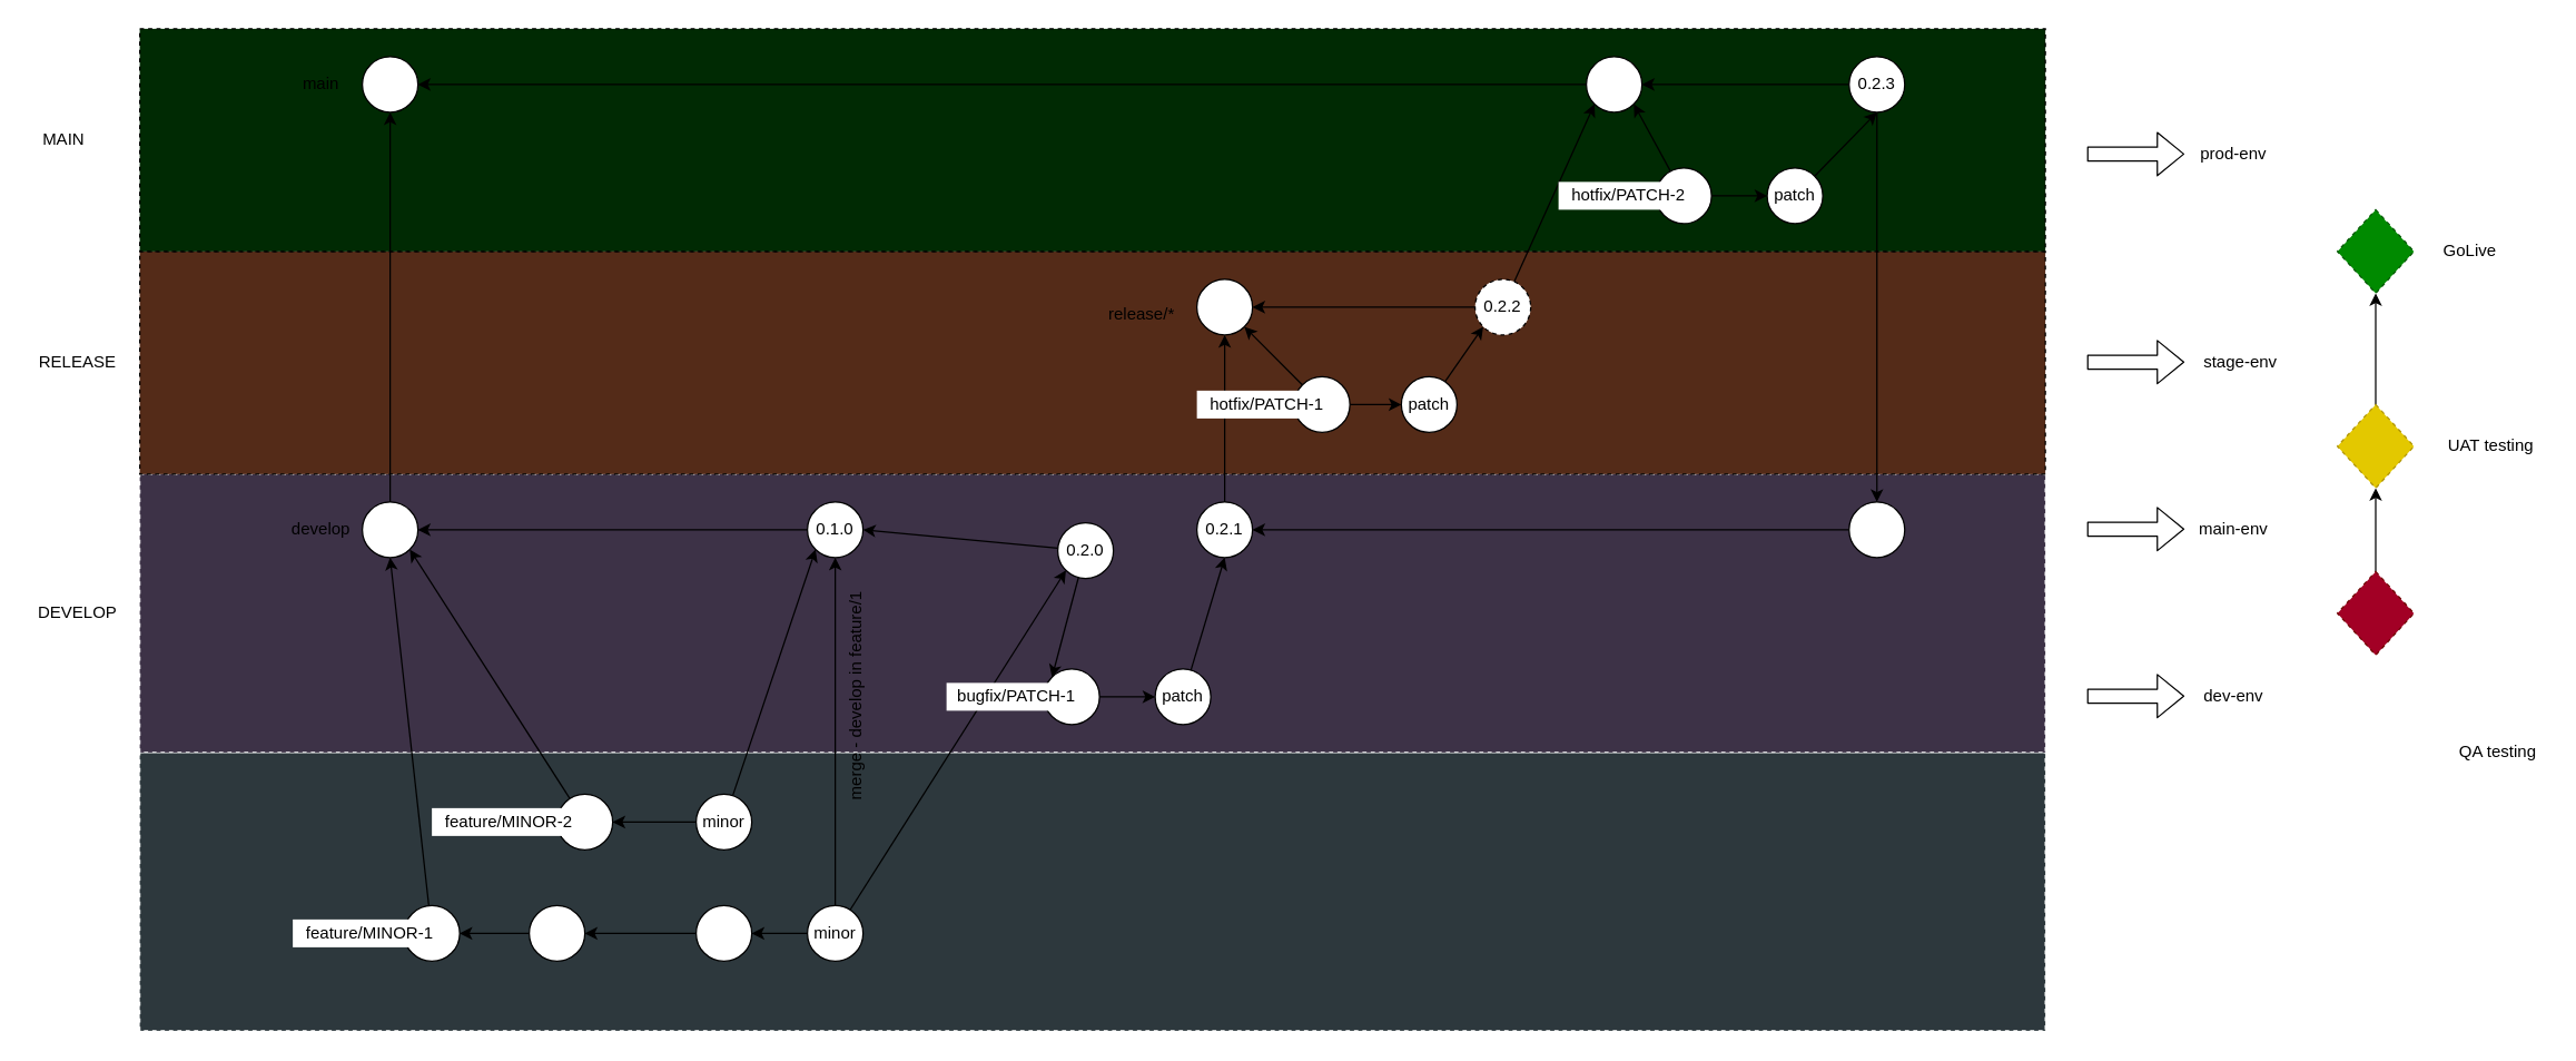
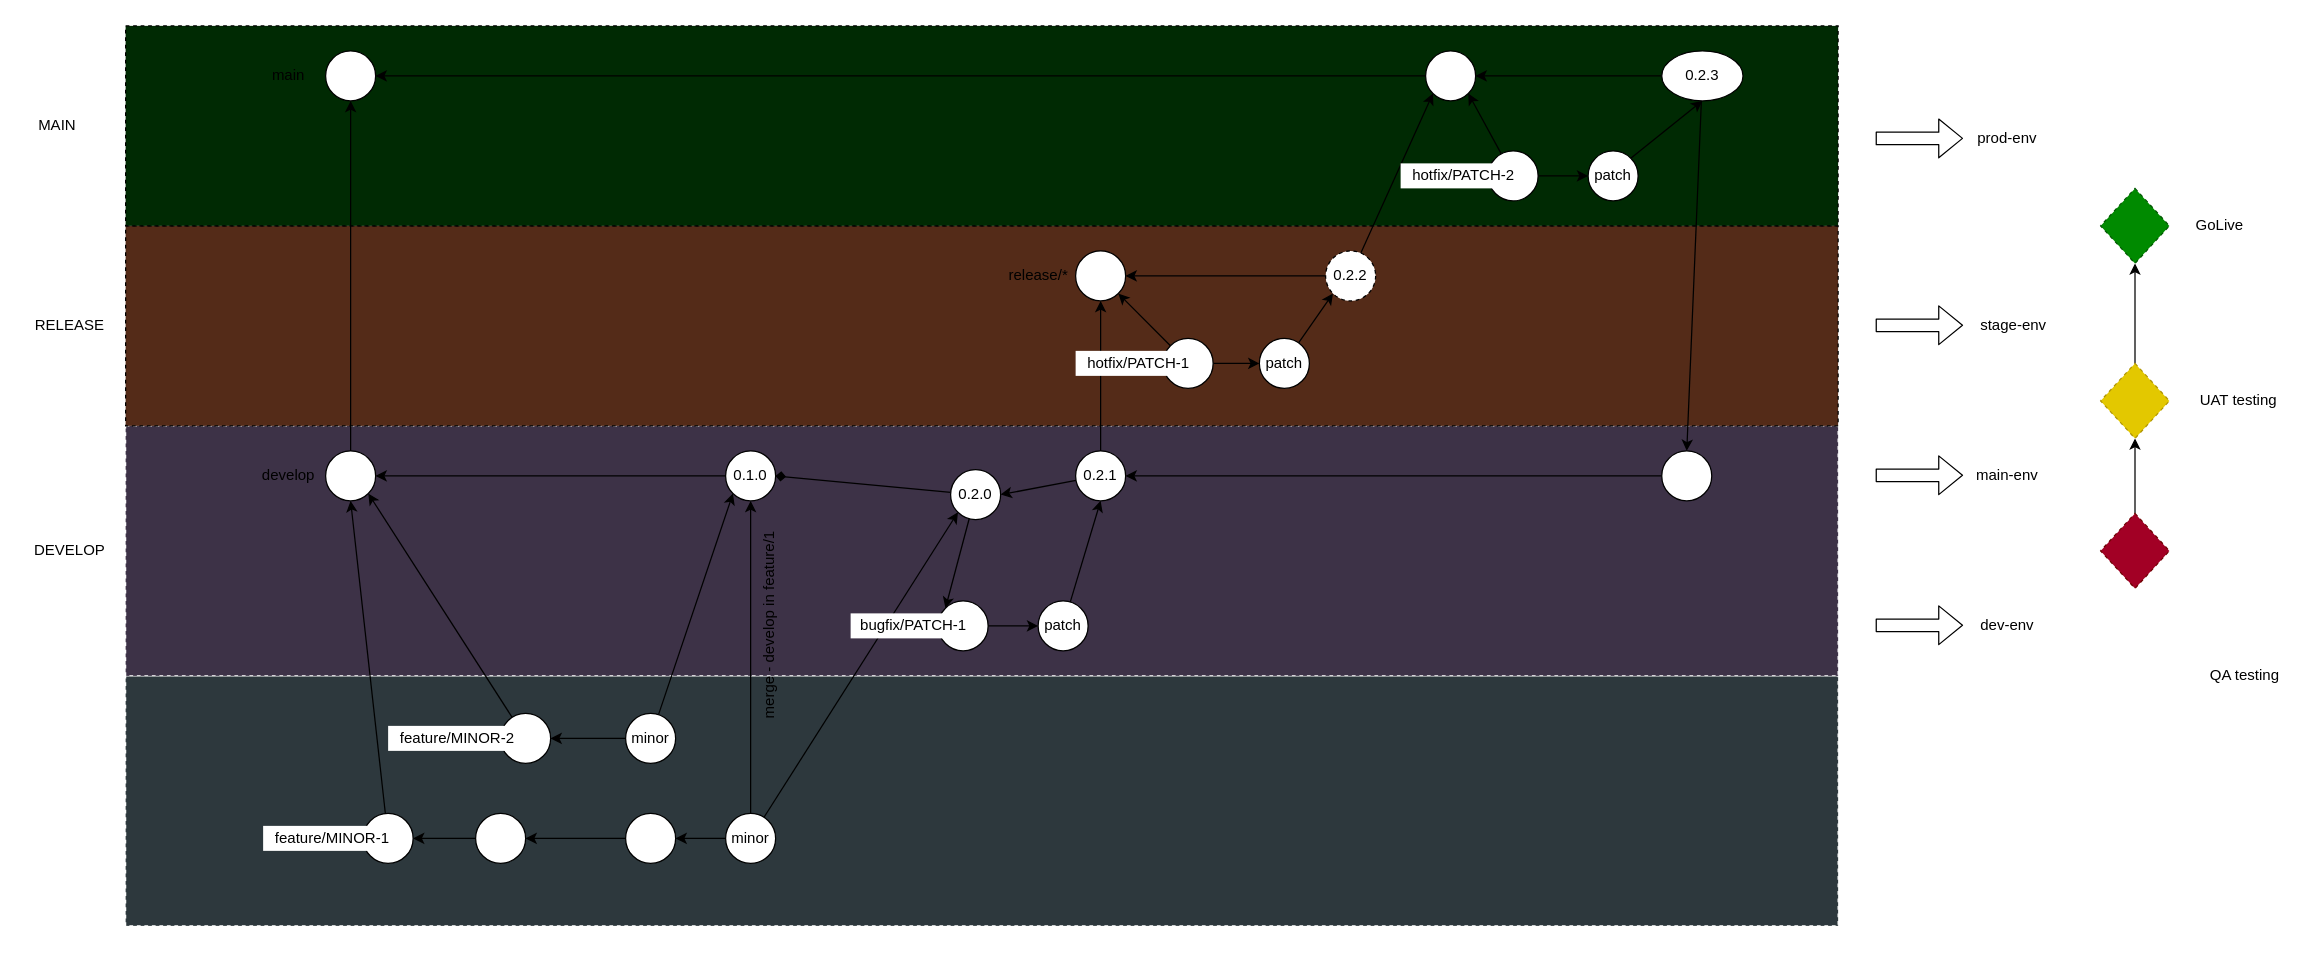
- <mxCell id="63" value="0.2.3" style="ellipse;whiteSpace=wrap;html=1;aspect=fixed;" parent="1" vertex="1"><mxGeometry x="1328.91" y="40" width="40" height="40" as="geometry" /></mxCell>
+ <mxCell id="63" value="0.2.3" style="ellipse;whiteSpace=wrap;html=1;aspect=fixed;" parent="1" vertex="1"><mxGeometry x="1328.91" y="40" width="65" height="40" as="geometry" /></mxCell>
- <mxCell id="43" value="release/*" style="text;html=1;align=center;verticalAlign=middle;resizable=0;points=[];autosize=1;strokeColor=none;fillColor=none;" parent="1" vertex="1"><mxGeometry x="790" y="215" width="60" height="20" as="geometry" /></mxCell>
+ <mxCell id="43" value="release/*" style="text;html=1;align=center;verticalAlign=middle;resizable=0;points=[];autosize=1;strokeColor=none;fillColor=none;" parent="1" vertex="1"><mxGeometry x="800" y="210" width="60" height="20" as="geometry" /></mxCell>
- <mxCell id="31" style="edgeStyle=none;html=1;entryX=1;entryY=0.5;entryDx=0;entryDy=0;" parent="1" source="33" target="25" edge="1"><mxGeometry relative="1" as="geometry" /></mxCell>
+ <mxCell id="31" style="edgeStyle=none;html=1;entryX=1;entryY=0.5;entryDx=0;entryDy=0;endArrow=diamond;" parent="1" source="33" target="25" edge="1"><mxGeometry relative="1" as="geometry" /></mxCell>
+ <mxCell id="39" style="edgeStyle=none;html=1;entryX=1;entryY=0.5;entryDx=0;entryDy=0;" parent="1" source="41" target="33" edge="1"><mxGeometry relative="1" as="geometry" /></mxCell>
